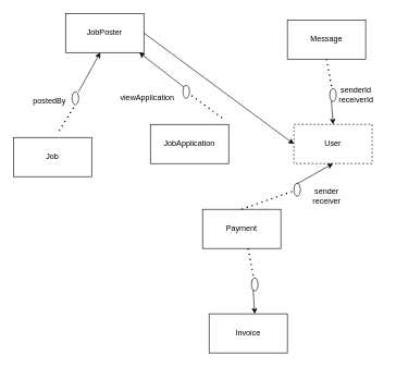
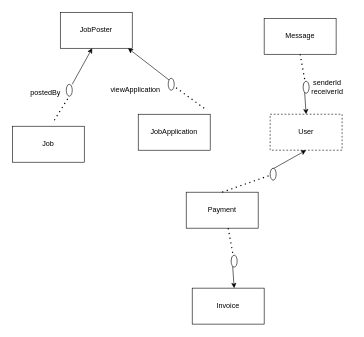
- <mxCell id="17" value="" style="endArrow=classic;html=1;rounded=0;entryX=0;entryY=0.5;entryDx=0;entryDy=0;exitX=1;exitY=0.5;exitDx=0;exitDy=0;" edge="1" parent="1" source="3" target="2"><mxGeometry width="50" height="50" relative="1" as="geometry"><mxPoint x="370" y="260" as="sourcePoint" /><mxPoint x="420" y="210" as="targetPoint" /></mxGeometry></mxCell>
- <mxCell id="25" value="sender&lt;div&gt;receiver&lt;/div&gt;" style="text;html=1;align=center;verticalAlign=middle;resizable=0;points=[];autosize=1;strokeColor=none;fillColor=none;" vertex="1" parent="1"><mxGeometry x="465" y="280" width="70" height="40" as="geometry" /></mxCell>
